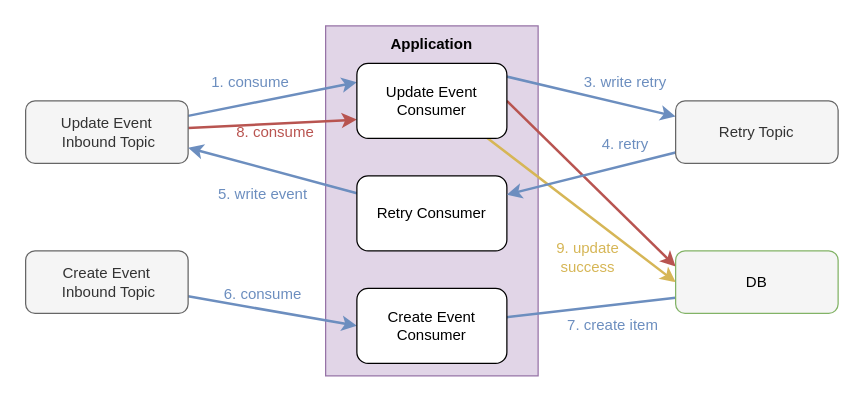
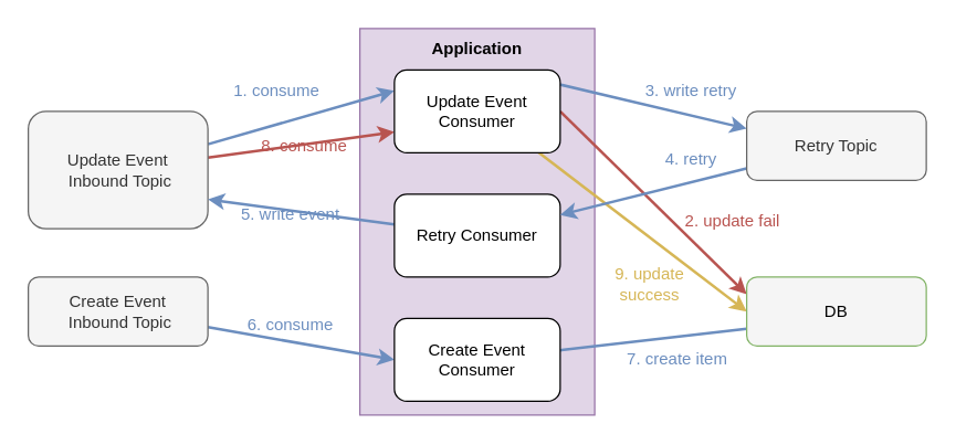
- <mxCell id="5" value="Update Event&lt;div&gt;&amp;nbsp;Inbound Topic&lt;/div&gt;" style="rounded=1;whiteSpace=wrap;html=1;fillColor=#f5f5f5;fontColor=#333333;strokeColor=#666666;" vertex="1" parent="1"><mxGeometry y="80" width="130" height="50" as="geometry" x="20" /></mxCell>
+ <mxCell id="5" value="Update Event&lt;div&gt;&amp;nbsp;Inbound Topic&lt;/div&gt;" style="rounded=1;whiteSpace=wrap;html=1;fillColor=#f5f5f5;fontColor=#333333;strokeColor=#666666;" vertex="1" parent="1"><mxGeometry x="20" y="80" width="130" height="85" as="geometry" /></mxCell>
+ <mxCell id="21" value="&lt;font color=&quot;#b95450&quot;&gt;2. update fail&lt;/font&gt;" style="text;html=1;align=center;verticalAlign=middle;whiteSpace=wrap;rounded=0;" vertex="1" parent="1"><mxGeometry x="490" y="145" width="80" height="30" as="geometry" /></mxCell>
